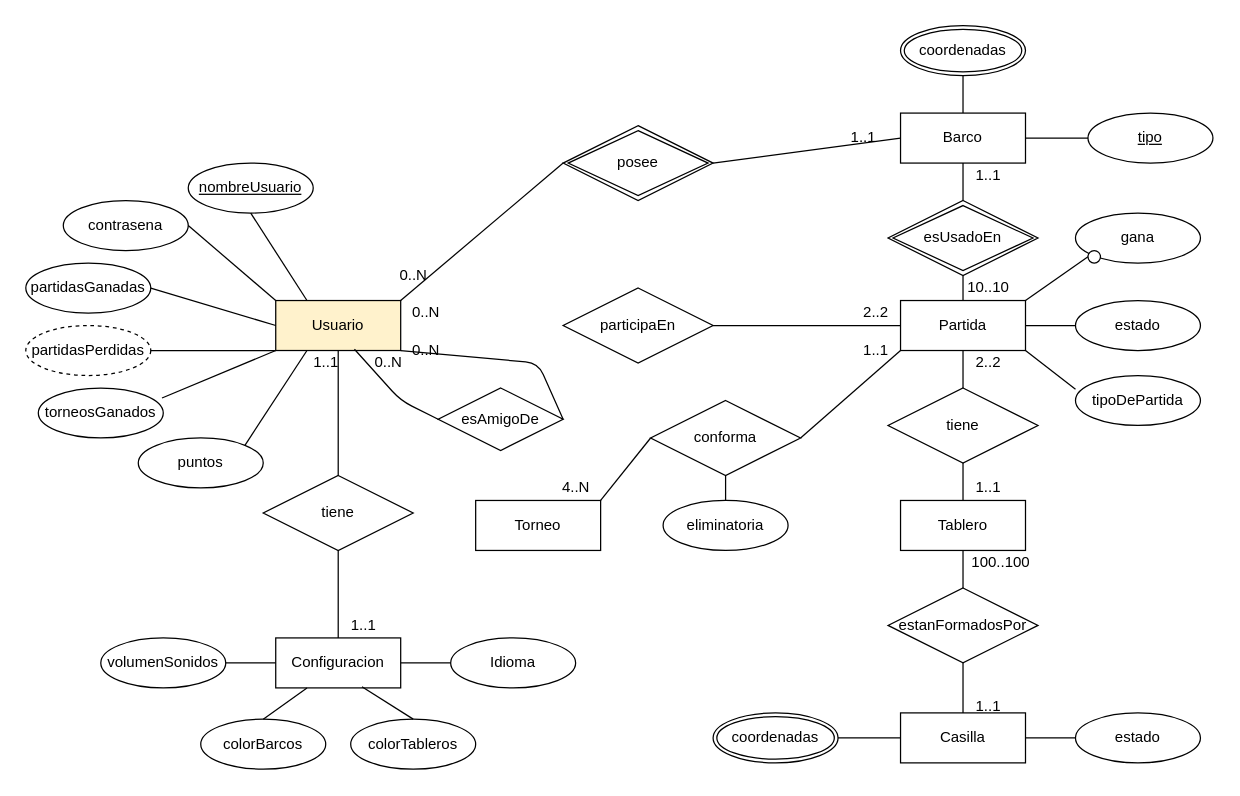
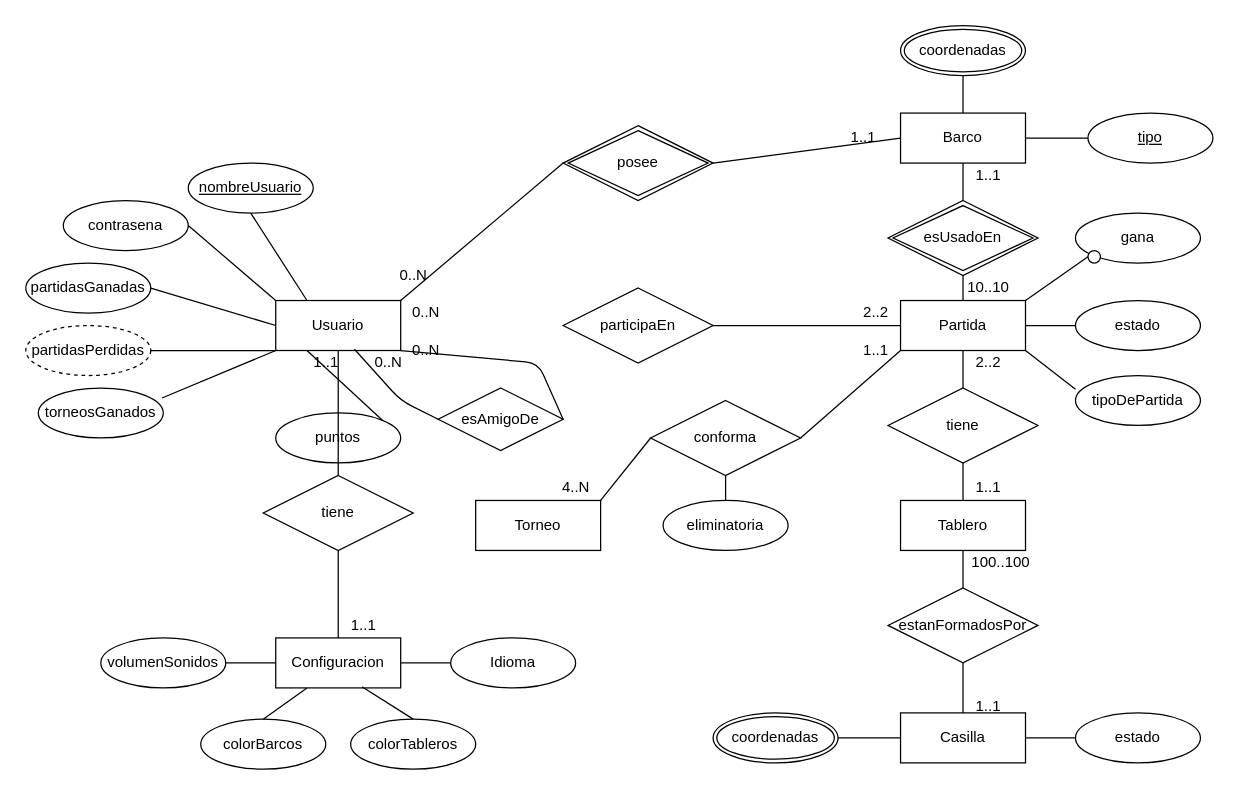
- <mxCell id="2" value="Usuario" style="whiteSpace=wrap;html=1;align=center;fillColor=#fff2cc;" vertex="1" parent="1"><mxGeometry x="220" y="240" width="100" height="40" as="geometry" /></mxCell>
+ <mxCell id="2" value="Usuario" style="whiteSpace=wrap;html=1;align=center;" vertex="1" parent="1"><mxGeometry x="220" y="240" width="100" height="40" as="geometry" /></mxCell>
- <mxCell id="10" value="puntos" style="ellipse;whiteSpace=wrap;html=1;align=center;" vertex="1" parent="1"><mxGeometry x="110" y="350" width="100" height="40" as="geometry" /></mxCell>
+ <mxCell id="10" value="puntos" style="ellipse;whiteSpace=wrap;html=1;align=center;" vertex="1" parent="1"><mxGeometry x="220" y="330" width="100" height="40" as="geometry" /></mxCell>
